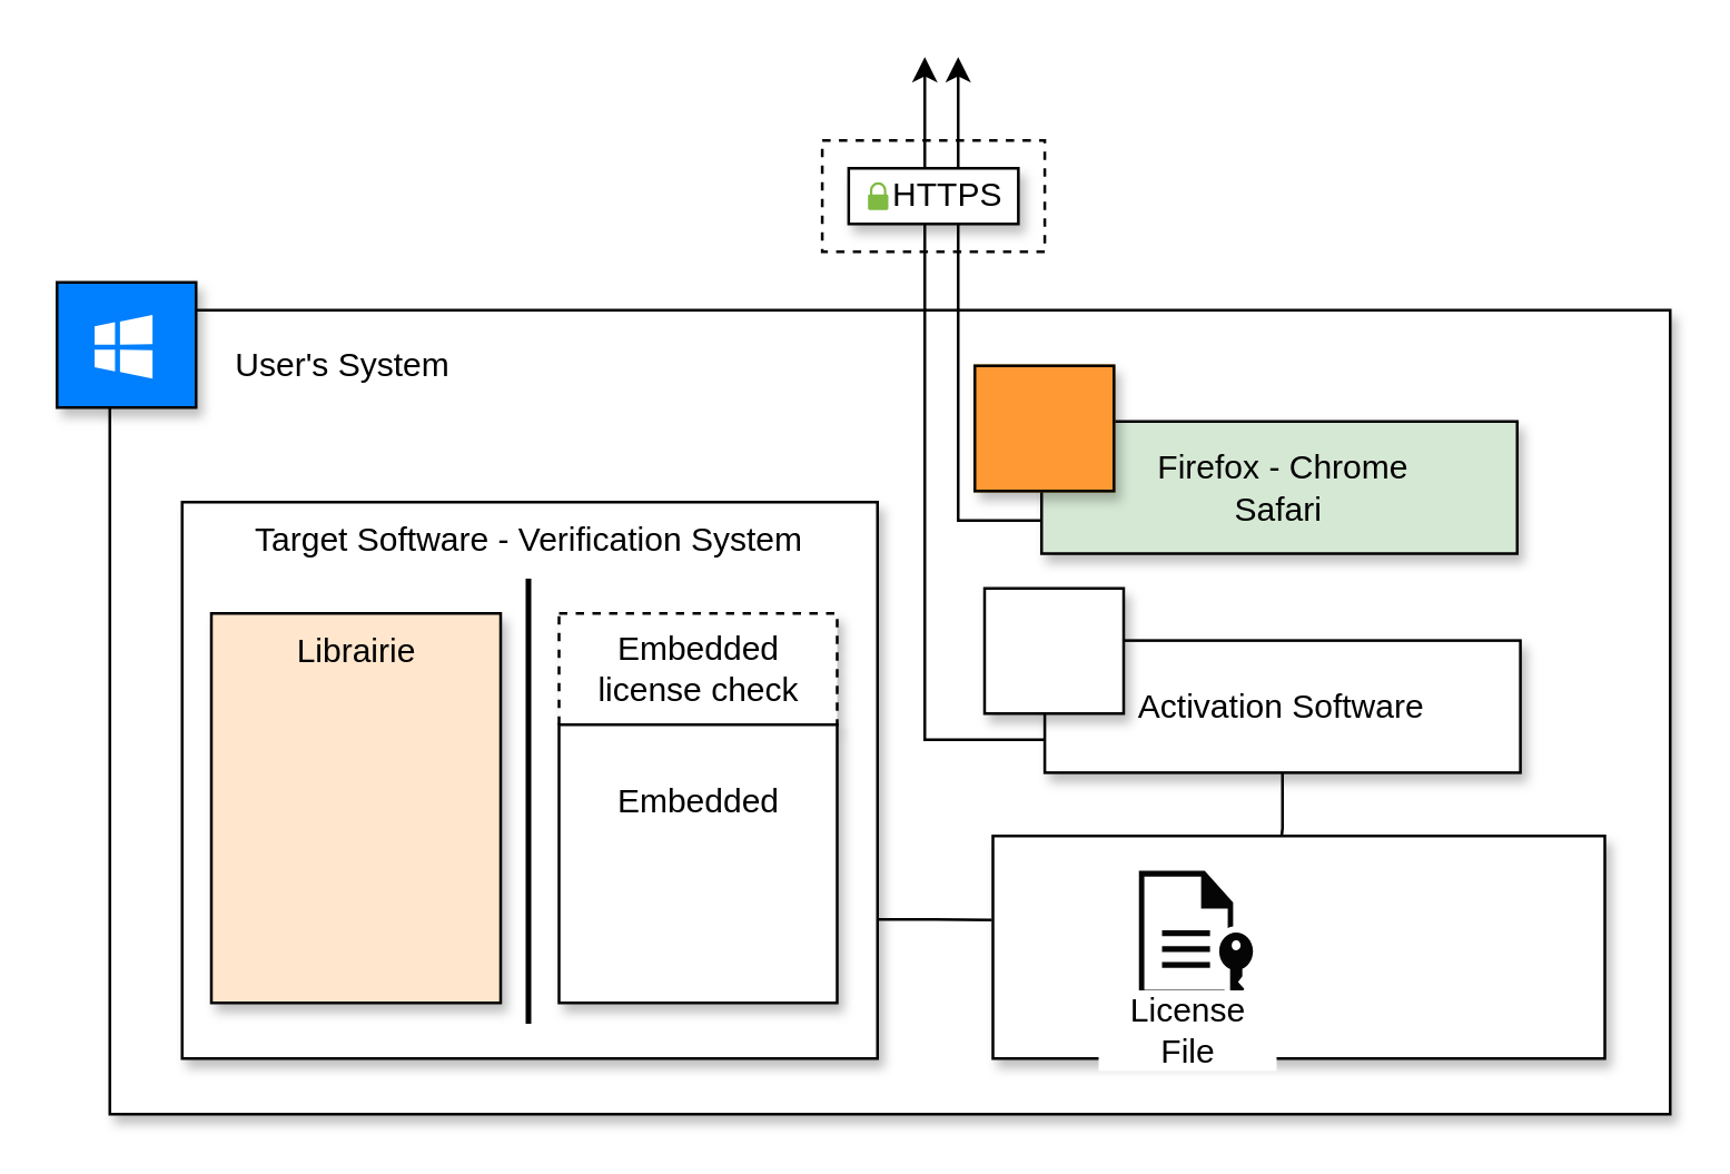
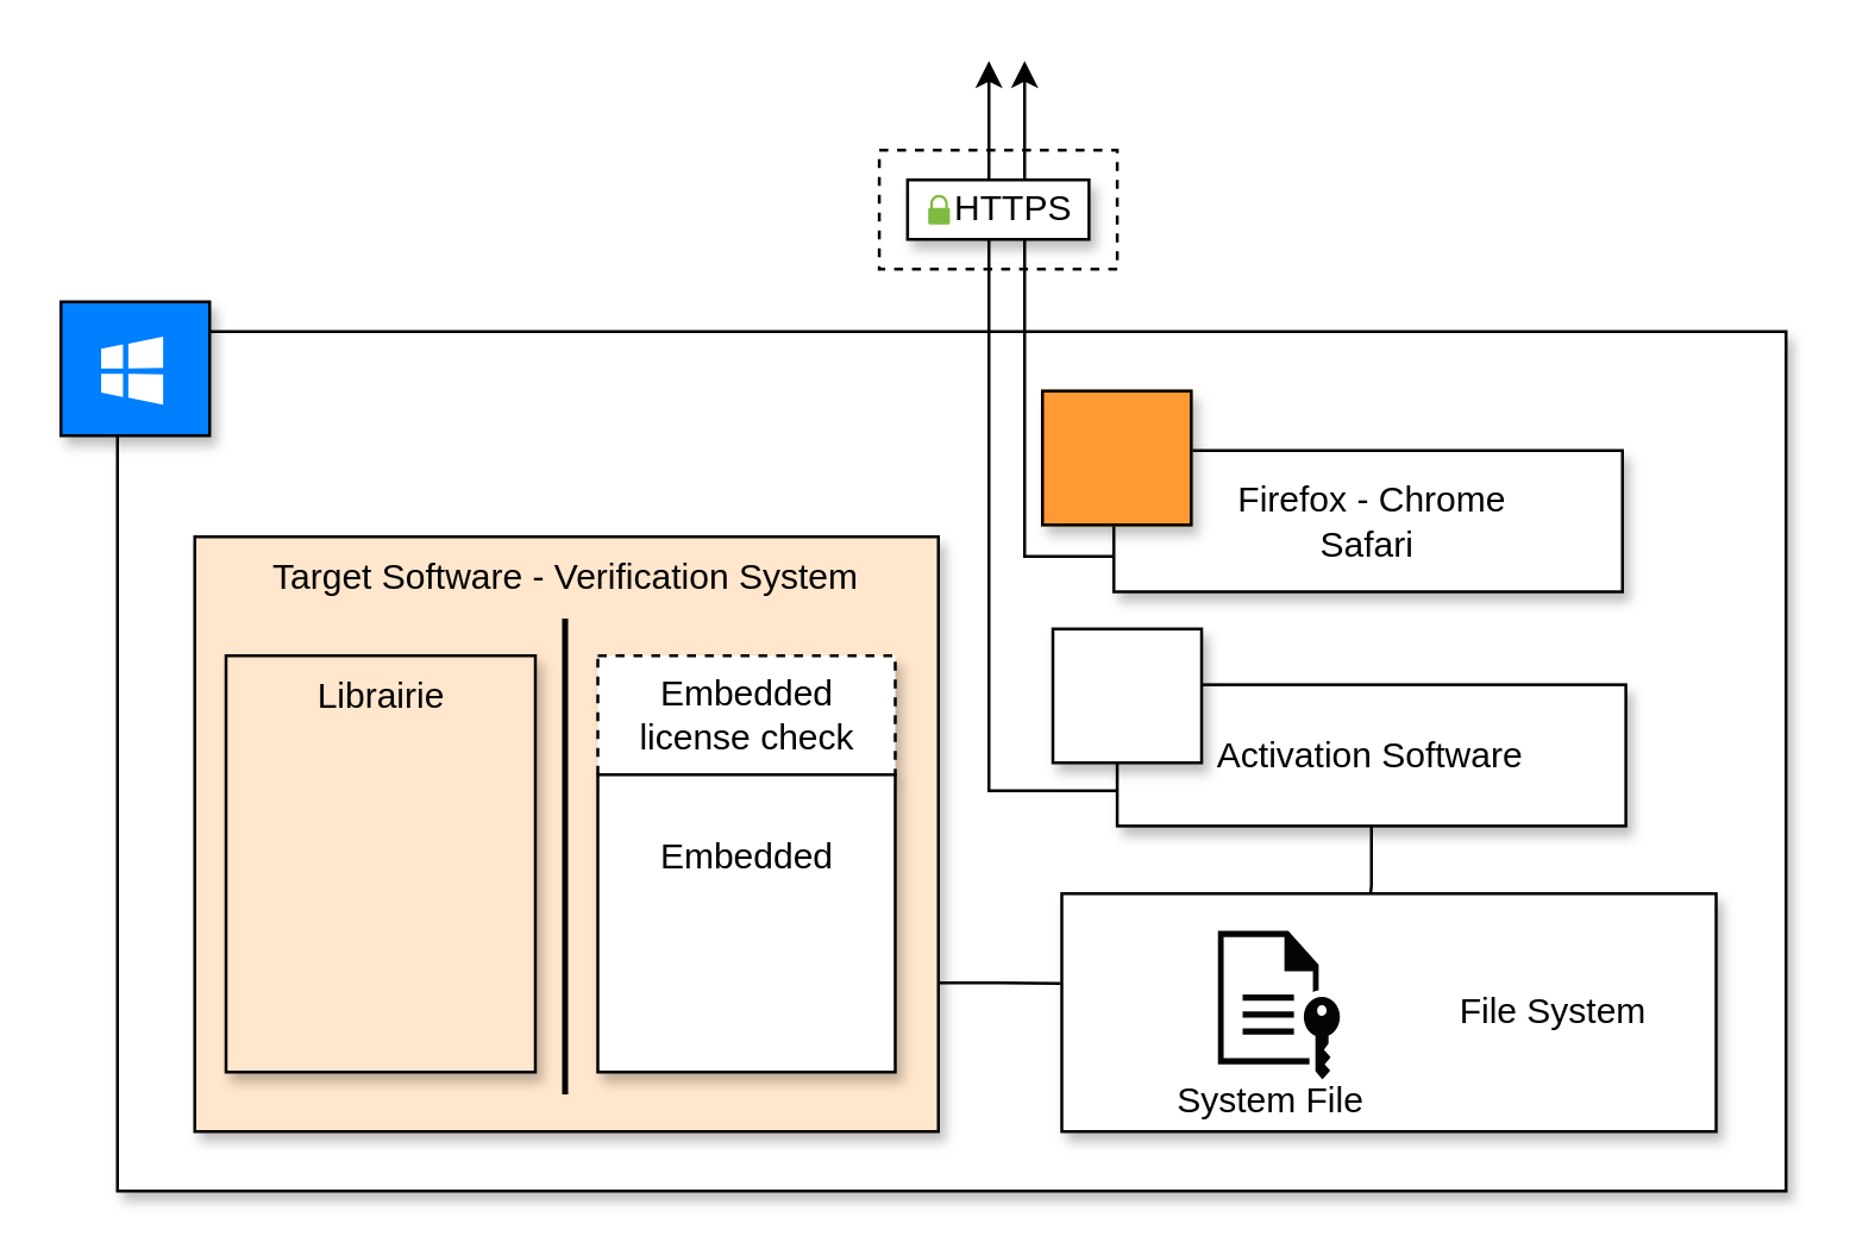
- <mxCell id="12" value="User's System" style="text;html=1;strokeColor=none;fillColor=none;align=center;verticalAlign=middle;whiteSpace=wrap;rounded=0;labelBackgroundColor=#FFFFFF;" parent="1" vertex="1"><mxGeometry x="70" y="116" width="106" height="30" as="geometry" /></mxCell>
- <mxCell id="3" value="&lt;div&gt;&amp;nbsp;Firefox - Chrome&lt;br&gt;&lt;/div&gt;&lt;div&gt;Safari&lt;/div&gt;" style="rounded=0;whiteSpace=wrap;html=1;verticalAlign=middle;sketch=0;shadow=1;fillColor=#d5e8d4;" parent="1" vertex="1"><mxGeometry x="374" y="151" width="171" height="47.5" as="geometry" /></mxCell>
+ <mxCell id="3" value="&lt;div&gt;&amp;nbsp;Firefox - Chrome&lt;br&gt;&lt;/div&gt;&lt;div&gt;Safari&lt;/div&gt;" style="rounded=0;whiteSpace=wrap;html=1;verticalAlign=middle;sketch=0;shadow=1;" parent="1" vertex="1"><mxGeometry x="374" y="151" width="171" height="47.5" as="geometry" /></mxCell>
- <mxCell id="17" value="Target Software - Verification System" style="rounded=0;whiteSpace=wrap;html=1;verticalAlign=top;sketch=0;shadow=1;" parent="1" vertex="1"><mxGeometry x="65" y="180" width="250" height="200" as="geometry" /></mxCell>
+ <mxCell id="17" value="Target Software - Verification System" style="rounded=0;whiteSpace=wrap;html=1;verticalAlign=top;sketch=0;shadow=1;fillColor=#ffe6cc;" parent="1" vertex="1"><mxGeometry x="65" y="180" width="250" height="200" as="geometry" /></mxCell>
+ <mxCell id="11" value="File System" style="text;html=1;strokeColor=none;fillColor=none;align=center;verticalAlign=middle;whiteSpace=wrap;rounded=0;" parent="1" vertex="1"><mxGeometry x="486.5" y="325" width="70" height="30" as="geometry" /></mxCell>
- <mxCell id="13" value="License File" style="text;html=1;strokeColor=none;fillColor=none;align=center;verticalAlign=middle;whiteSpace=wrap;rounded=0;labelBackgroundColor=#FFFFFF;" parent="1" vertex="1"><mxGeometry x="393.5" y="355" width="66" height="30" as="geometry" /></mxCell>
+ <mxCell id="13" value="System File" style="text;html=1;strokeColor=none;fillColor=none;align=center;verticalAlign=middle;whiteSpace=wrap;rounded=0;labelBackgroundColor=#FFFFFF;" parent="1" vertex="1"><mxGeometry x="393.5" y="355" width="66" height="30" as="geometry" /></mxCell>
